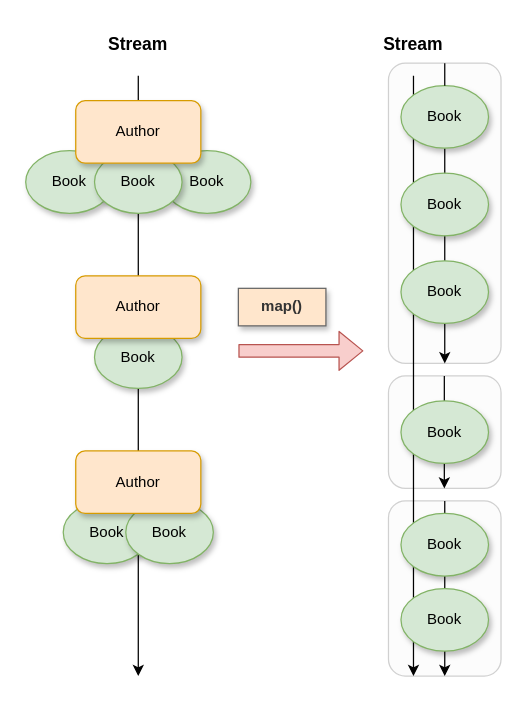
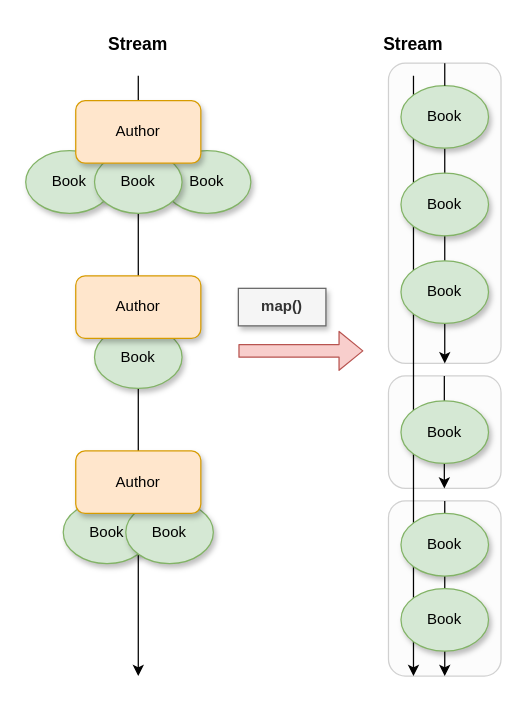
- <mxCell id="17" value="&lt;b&gt;map()&lt;/b&gt;" style="rounded=0;whiteSpace=wrap;html=1;shadow=1;fillColor=#ffe6cc;fontColor=#333333;strokeColor=#666666;" parent="1" vertex="1"><mxGeometry x="190" y="230" width="70" height="30" as="geometry" /></mxCell>
+ <mxCell id="17" value="&lt;b&gt;map()&lt;/b&gt;" style="rounded=0;whiteSpace=wrap;html=1;shadow=1;fillColor=#f5f5f5;fontColor=#333333;strokeColor=#666666;" parent="1" vertex="1"><mxGeometry x="190" y="230" width="70" height="30" as="geometry" /></mxCell>
